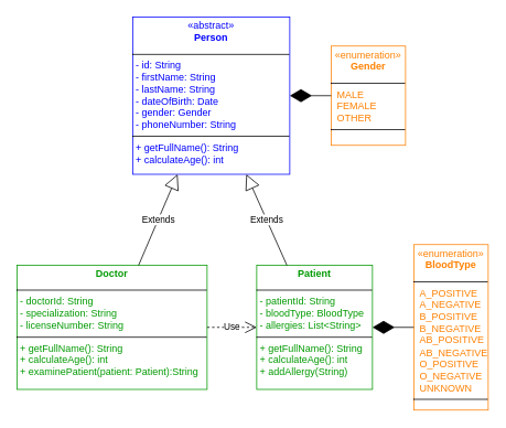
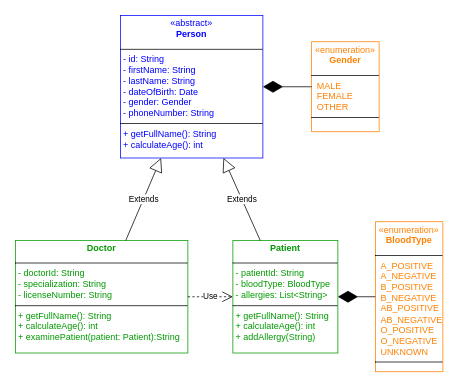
- <mxCell id="4" value="&lt;p style=&quot;margin:0px;margin-top:4px;text-align:center;&quot;&gt;&lt;/p&gt;&lt;div style=&quot;text-align: center;&quot;&gt;&lt;font style=&quot;color: rgb(255, 128, 0);&quot;&gt;&lt;span style=&quot;background-color: transparent; text-align: left;&quot;&gt;«enumeration&lt;/span&gt;&lt;span style=&quot;background-color: transparent; text-align: left;&quot;&gt;»&lt;/span&gt;&lt;/font&gt;&lt;/div&gt;&lt;div style=&quot;text-align: center;&quot;&gt;&lt;b style=&quot;background-color: transparent;&quot;&gt;&lt;font style=&quot;color: rgb(255, 128, 0);&quot;&gt;Gender&lt;/font&gt;&lt;/b&gt;&lt;/div&gt;&lt;p&gt;&lt;/p&gt;&lt;hr size=&quot;1&quot; style=&quot;border-style:solid;&quot;&gt;&lt;p style=&quot;margin:0px;margin-left:4px;&quot;&gt;&lt;font style=&quot;color: rgb(255, 128, 0);&quot;&gt;&amp;nbsp;MALE&lt;br&gt;&amp;nbsp;FEMALE&lt;/font&gt;&lt;/p&gt;&lt;p style=&quot;margin:0px;margin-left:4px;&quot;&gt;&lt;font style=&quot;color: rgb(255, 128, 0);&quot;&gt;&amp;nbsp;OTHER&lt;/font&gt;&lt;/p&gt;&lt;hr size=&quot;1&quot; style=&quot;border-style:solid;&quot;&gt;&lt;p style=&quot;margin:0px;margin-left:4px;&quot;&gt;&lt;br&gt;&lt;/p&gt;" style="verticalAlign=top;align=left;overflow=fill;html=1;whiteSpace=wrap;strokeColor=#FF8000;" parent="1" vertex="1"><mxGeometry x="400" y="55" width="90" height="120" as="geometry" /></mxCell>
+ <mxCell id="4" value="&lt;p style=&quot;margin:0px;margin-top:4px;text-align:center;&quot;&gt;&lt;/p&gt;&lt;div style=&quot;text-align: center;&quot;&gt;&lt;font style=&quot;color: rgb(255, 128, 0);&quot;&gt;&lt;span style=&quot;background-color: transparent; text-align: left;&quot;&gt;«enumeration&lt;/span&gt;&lt;span style=&quot;background-color: transparent; text-align: left;&quot;&gt;»&lt;/span&gt;&lt;/font&gt;&lt;/div&gt;&lt;div style=&quot;text-align: center;&quot;&gt;&lt;b style=&quot;background-color: transparent;&quot;&gt;&lt;font style=&quot;color: rgb(255, 128, 0);&quot;&gt;Gender&lt;/font&gt;&lt;/b&gt;&lt;/div&gt;&lt;p&gt;&lt;/p&gt;&lt;hr size=&quot;1&quot; style=&quot;border-style:solid;&quot;&gt;&lt;p style=&quot;margin:0px;margin-left:4px;&quot;&gt;&lt;font style=&quot;color: rgb(255, 128, 0);&quot;&gt;&amp;nbsp;MALE&lt;br&gt;&amp;nbsp;FEMALE&lt;/font&gt;&lt;/p&gt;&lt;p style=&quot;margin:0px;margin-left:4px;&quot;&gt;&lt;font style=&quot;color: rgb(255, 128, 0);&quot;&gt;&amp;nbsp;OTHER&lt;/font&gt;&lt;/p&gt;&lt;hr size=&quot;1&quot; style=&quot;border-style:solid;&quot;&gt;&lt;p style=&quot;margin:0px;margin-left:4px;&quot;&gt;&lt;br&gt;&lt;/p&gt;" style="verticalAlign=top;align=left;overflow=fill;html=1;whiteSpace=wrap;strokeColor=#FF8000;" parent="1" vertex="1"><mxGeometry x="415" y="55" width="90" height="120" as="geometry" /></mxCell>
